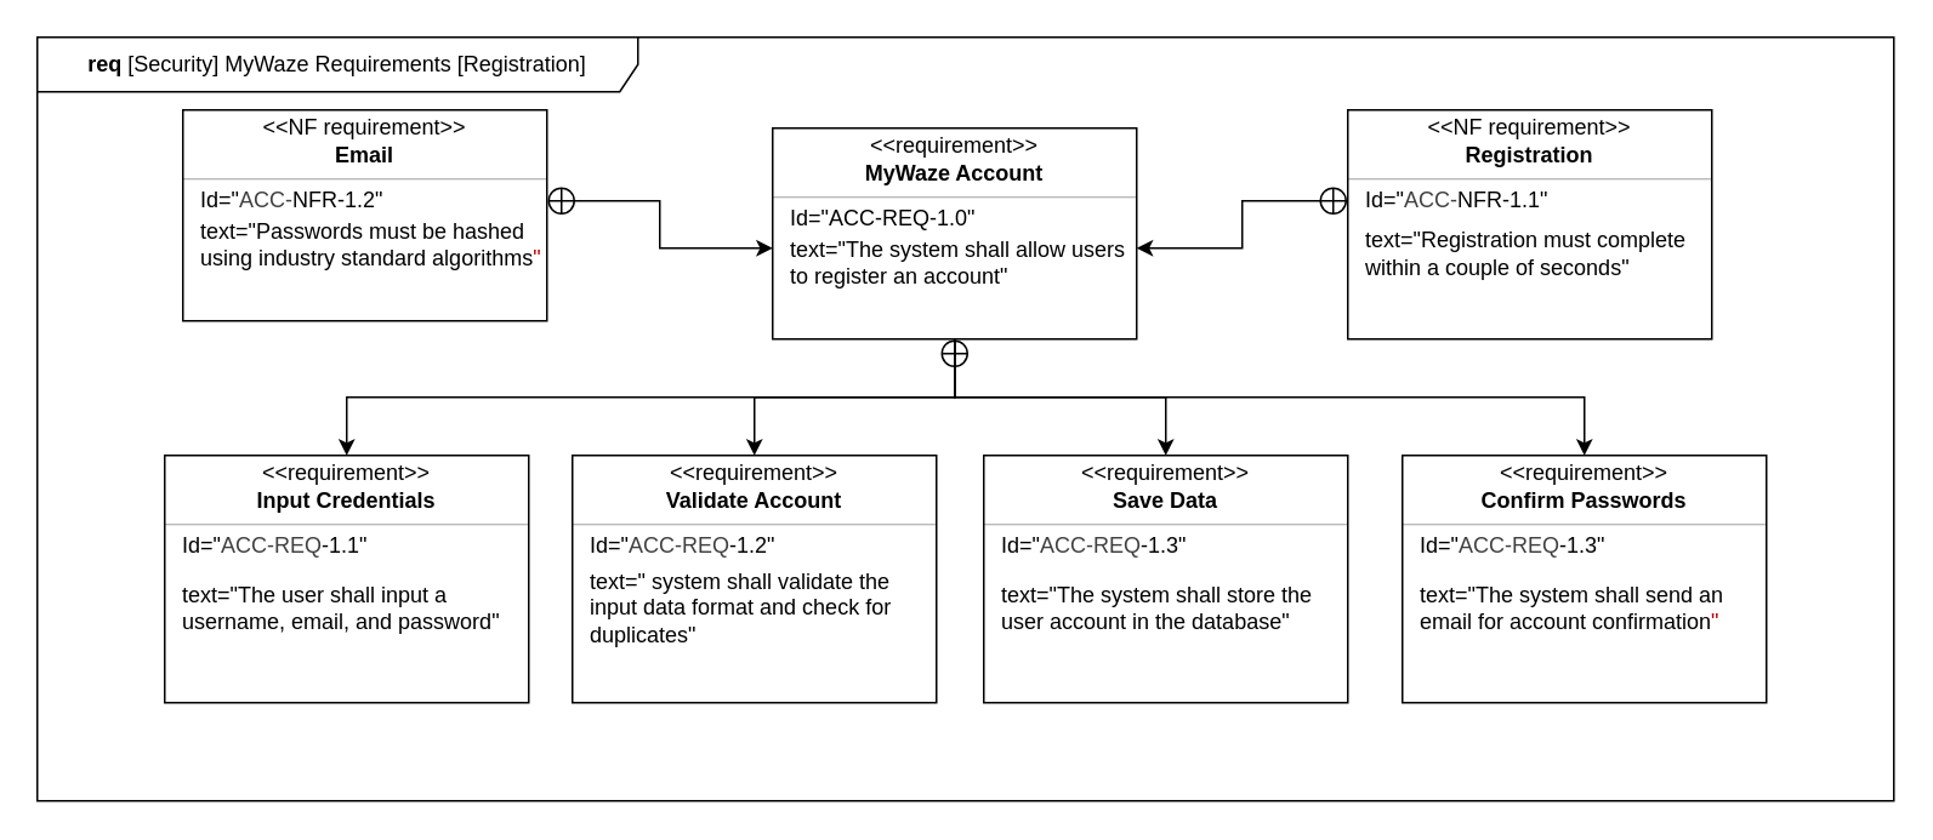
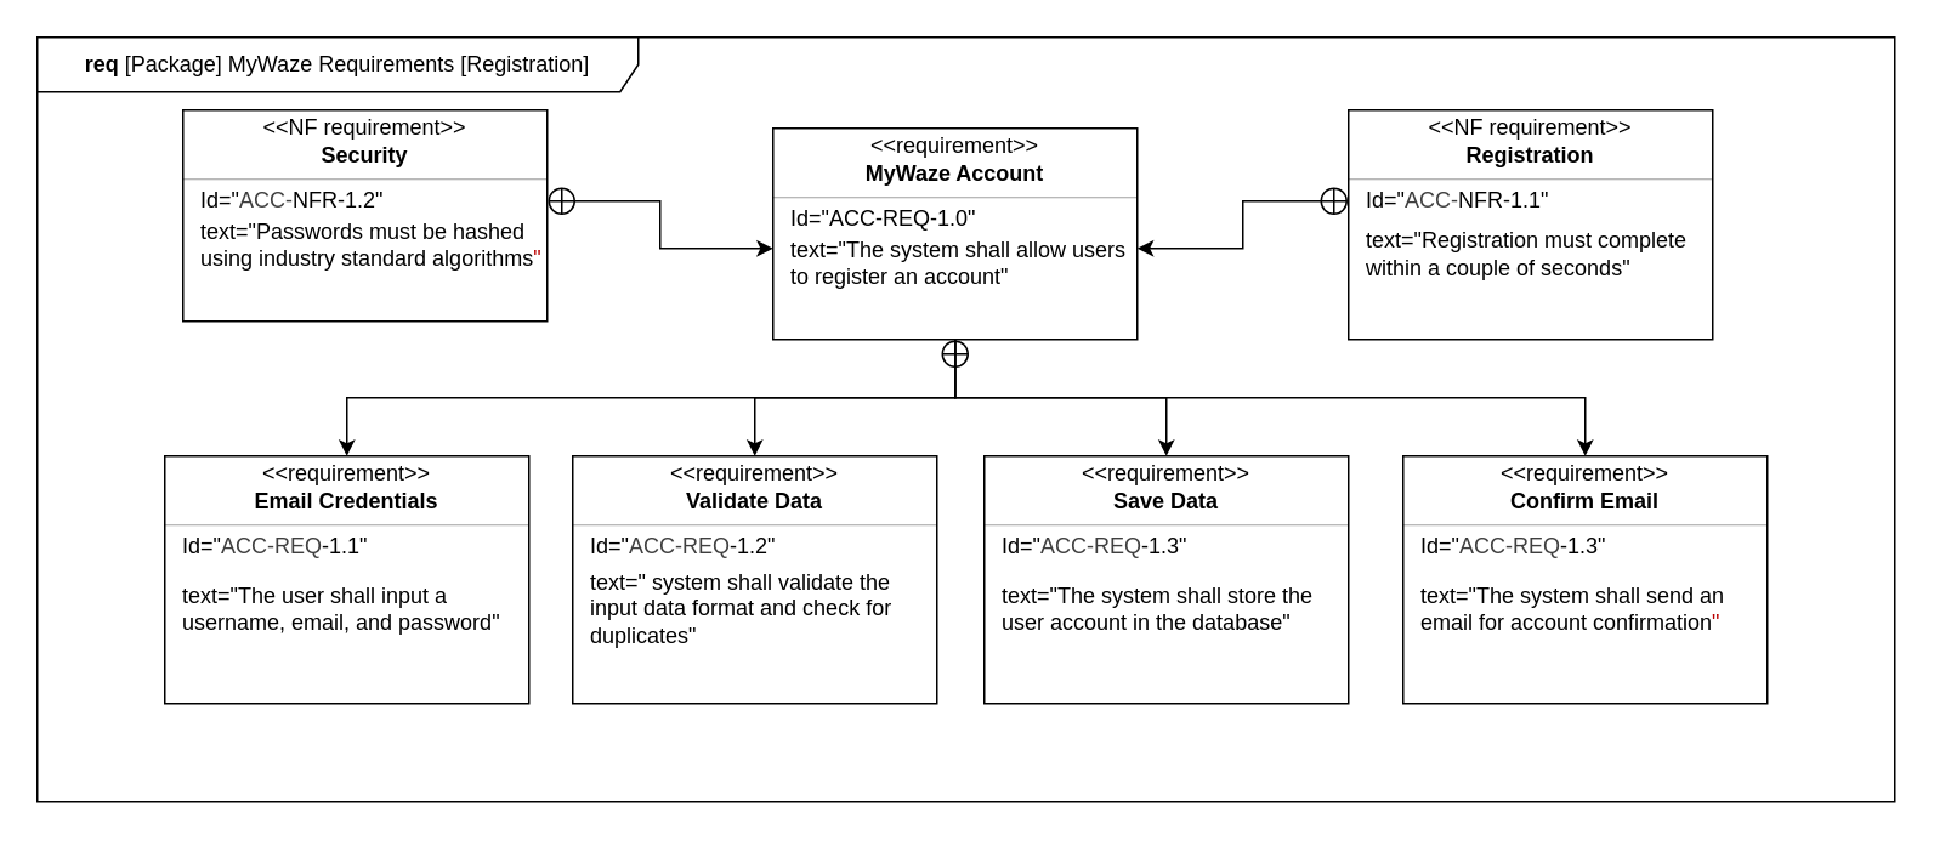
- <mxCell id="2" value="&lt;b&gt;req&amp;nbsp;&lt;/b&gt;[Security] MyWaze Requirements [Registration]" style="shape=umlFrame;whiteSpace=wrap;html=1;pointerEvents=0;recursiveResize=0;container=1;collapsible=0;width=330;height=30;" parent="1" vertex="1"><mxGeometry x="20" y="20" width="1020" height="420" as="geometry" /></mxCell>
+ <mxCell id="2" value="&lt;b&gt;req&amp;nbsp;&lt;/b&gt;[Package] MyWaze Requirements [Registration]" style="shape=umlFrame;whiteSpace=wrap;html=1;pointerEvents=0;recursiveResize=0;container=1;collapsible=0;width=330;height=30;" parent="1" vertex="1"><mxGeometry x="20" y="20" width="1020" height="420" as="geometry" /></mxCell>
- <mxCell id="43" value="Email" style="html=1;align=center;spacing=0;verticalAlign=middle;strokeColor=none;fillColor=none;whiteSpace=wrap;fontStyle=1" parent="41" vertex="1"><mxGeometry y="16" width="200" height="18" as="geometry" /></mxCell>
+ <mxCell id="43" value="Security" style="html=1;align=center;spacing=0;verticalAlign=middle;strokeColor=none;fillColor=none;whiteSpace=wrap;fontStyle=1" parent="41" vertex="1"><mxGeometry y="16" width="200" height="18" as="geometry" /></mxCell>
- <mxCell id="26" value="Input Credentials" style="html=1;align=center;spacing=0;verticalAlign=middle;strokeColor=none;fillColor=none;whiteSpace=wrap;fontStyle=1" parent="24" vertex="1"><mxGeometry y="16" width="200" height="18" as="geometry" /></mxCell>
+ <mxCell id="26" value="Email Credentials" style="html=1;align=center;spacing=0;verticalAlign=middle;strokeColor=none;fillColor=none;whiteSpace=wrap;fontStyle=1" parent="24" vertex="1"><mxGeometry y="16" width="200" height="18" as="geometry" /></mxCell>
- <mxCell id="5" value="&lt;div&gt;Validate Account&lt;/div&gt;" style="html=1;align=center;spacing=0;verticalAlign=middle;strokeColor=none;fillColor=none;whiteSpace=wrap;fontStyle=1" parent="3" vertex="1"><mxGeometry y="16" width="200" height="18" as="geometry" /></mxCell>
+ <mxCell id="5" value="&lt;div&gt;Validate Data&lt;/div&gt;" style="html=1;align=center;spacing=0;verticalAlign=middle;strokeColor=none;fillColor=none;whiteSpace=wrap;fontStyle=1" parent="3" vertex="1"><mxGeometry y="16" width="200" height="18" as="geometry" /></mxCell>
- <mxCell id="51" value="Confirm Passwords" style="html=1;align=center;spacing=0;verticalAlign=middle;strokeColor=none;fillColor=none;whiteSpace=wrap;fontStyle=1" parent="49" vertex="1"><mxGeometry y="16" width="200" height="18" as="geometry" /></mxCell>
+ <mxCell id="51" value="Confirm Email" style="html=1;align=center;spacing=0;verticalAlign=middle;strokeColor=none;fillColor=none;whiteSpace=wrap;fontStyle=1" parent="49" vertex="1"><mxGeometry y="16" width="200" height="18" as="geometry" /></mxCell>
